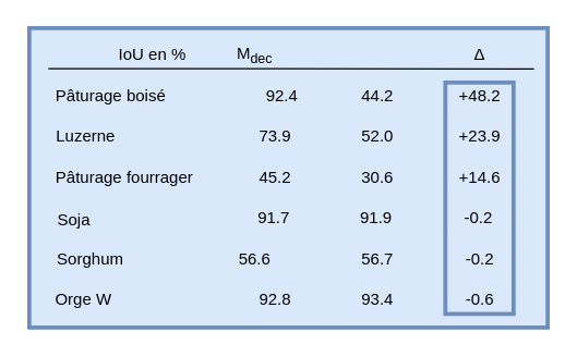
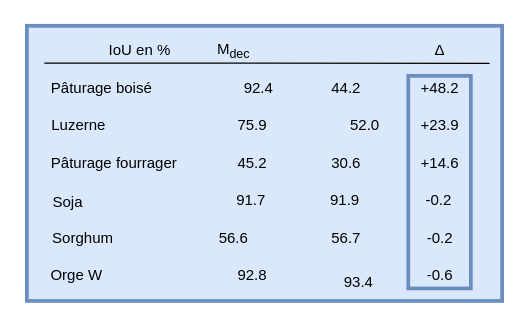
- <mxCell id="5" value="73.9" style="text;html=1;align=center;verticalAlign=middle;resizable=0;points=[];autosize=1;fillColor=#dae8fc;strokeWidth=2;" parent="1" vertex="1"><mxGeometry x="181" y="90" width="40" height="20" as="geometry" /></mxCell>
+ <mxCell id="5" value="75.9" style="text;html=1;align=center;verticalAlign=middle;resizable=0;points=[];autosize=1;fillColor=#dae8fc;strokeWidth=2;" parent="1" vertex="1"><mxGeometry x="181" y="90" width="40" height="20" as="geometry" /></mxCell>
- <mxCell id="20" value="52.0" style="text;html=1;align=center;verticalAlign=middle;resizable=0;points=[];autosize=1;fillColor=#dae8fc;strokeWidth=2;" parent="1" vertex="1"><mxGeometry x="256" y="90" width="40" height="20" as="geometry" /></mxCell>
+ <mxCell id="20" value="52.0" style="text;html=1;align=center;verticalAlign=middle;resizable=0;points=[];autosize=1;fillColor=#dae8fc;strokeWidth=2;" parent="1" vertex="1"><mxGeometry x="271" y="90" width="40" height="20" as="geometry" /></mxCell>
- <mxCell id="22" value="93.4" style="text;html=1;align=center;verticalAlign=middle;resizable=0;points=[];autosize=1;fillColor=#dae8fc;strokeWidth=2;" parent="1" vertex="1"><mxGeometry x="256" y="210" width="40" height="20" as="geometry" /></mxCell>
+ <mxCell id="22" value="93.4" style="text;html=1;align=center;verticalAlign=middle;resizable=0;points=[];autosize=1;fillColor=#dae8fc;strokeWidth=2;" parent="1" vertex="1"><mxGeometry x="266" y="215" width="40" height="20" as="geometry" /></mxCell>
